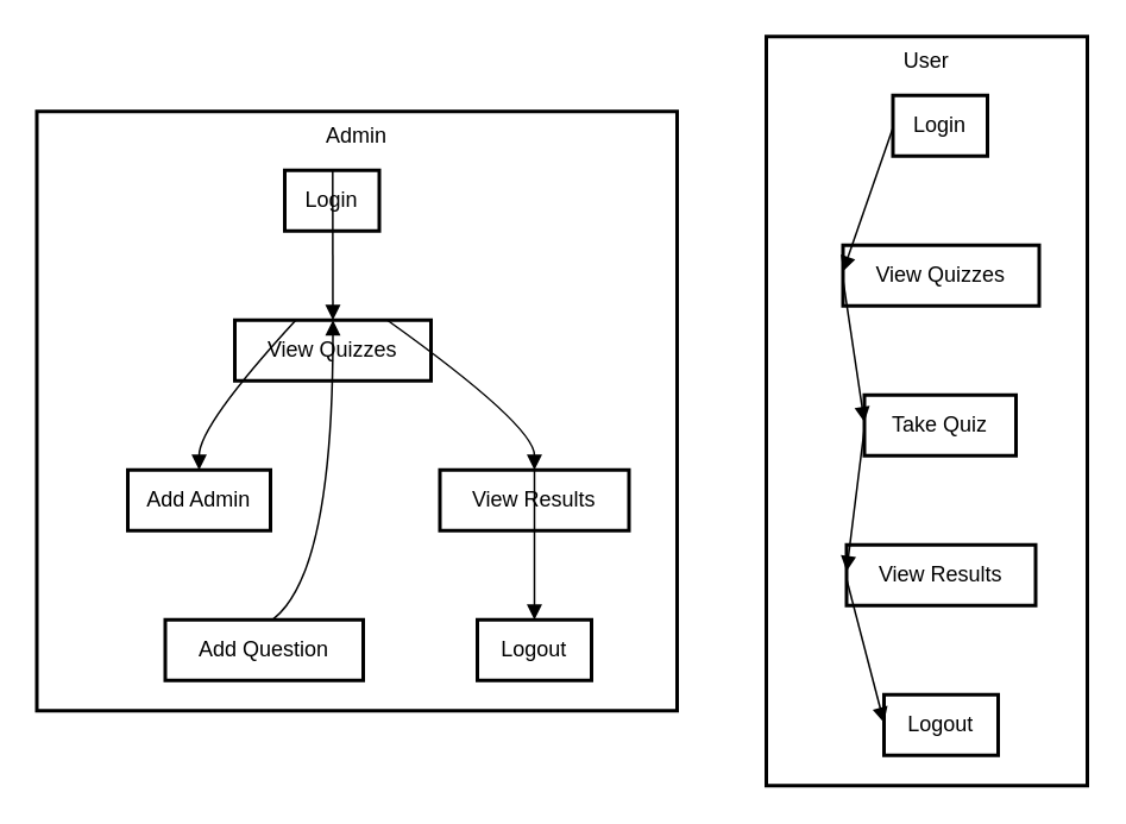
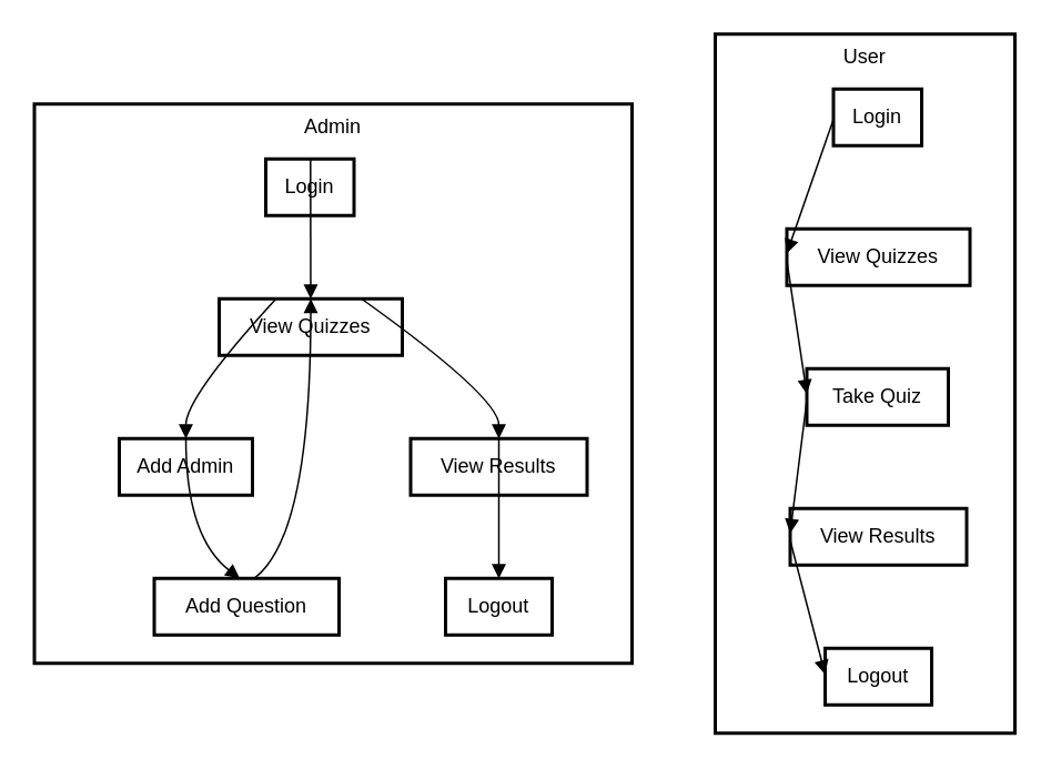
+ <mxCell id="11" value="" style="curved=1;startArrow=none;endArrow=block;exitX=0.5;exitY=-0.24;entryX=0.37;entryY=-1.24;" edge="1" parent="2" source="5" target="6"><mxGeometry relative="1" as="geometry"><Array as="points"><mxPoint x="91" y="260" /></Array></mxGeometry></mxCell>
